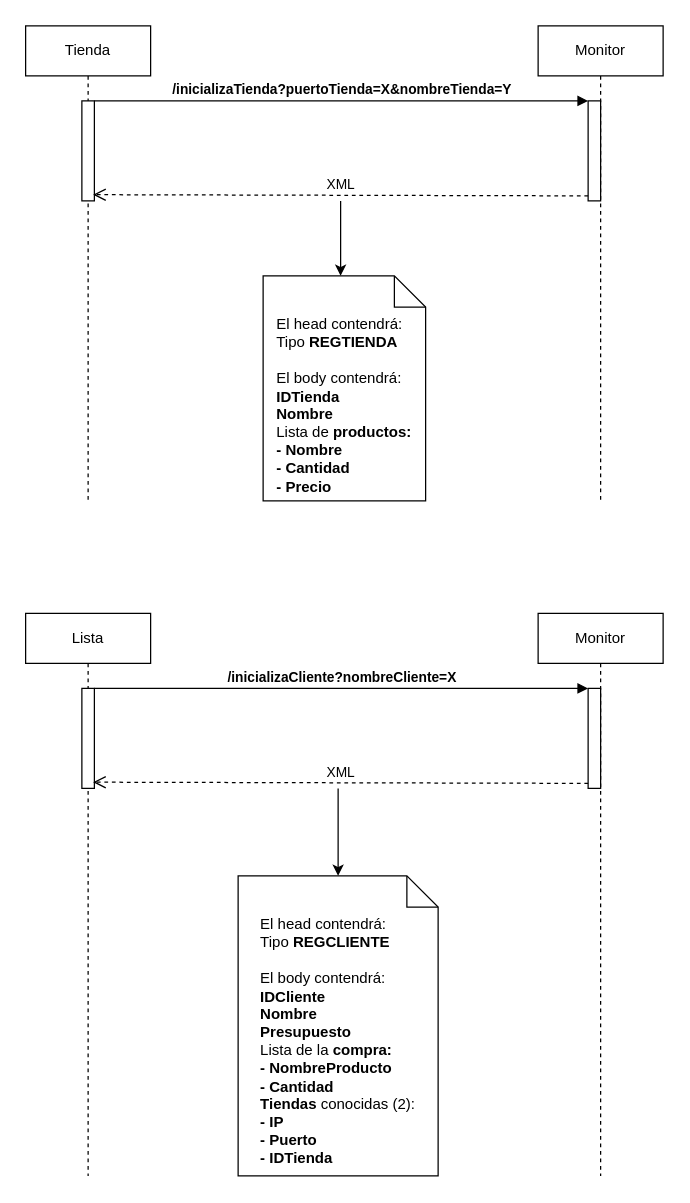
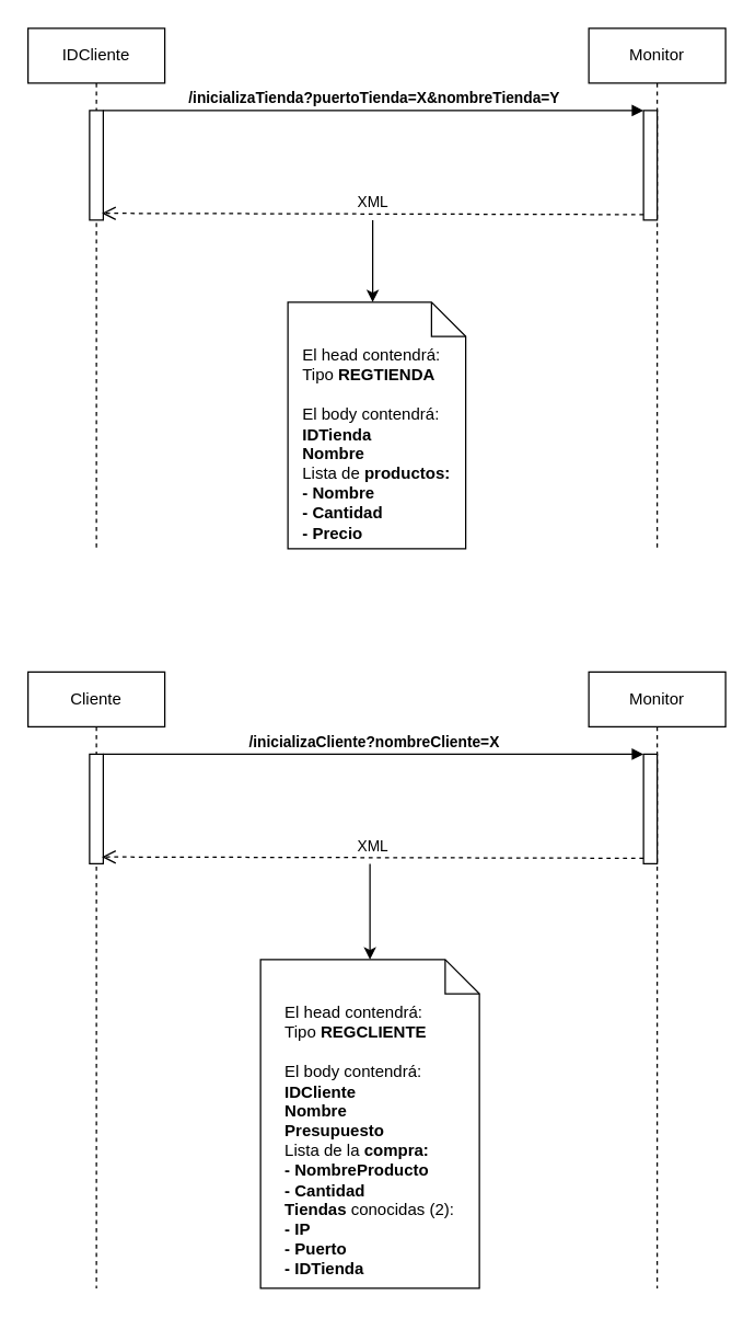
- <mxCell id="4" value="Tienda" style="shape=umlLifeline;perimeter=lifelinePerimeter;whiteSpace=wrap;html=1;container=1;collapsible=0;recursiveResize=0;outlineConnect=0;" vertex="1" parent="1"><mxGeometry x="20" y="20" width="100" height="380" as="geometry" /></mxCell>
+ <mxCell id="4" value="IDCliente" style="shape=umlLifeline;perimeter=lifelinePerimeter;whiteSpace=wrap;html=1;container=1;collapsible=0;recursiveResize=0;outlineConnect=0;" vertex="1" parent="1"><mxGeometry x="20" y="20" width="100" height="380" as="geometry" /></mxCell>
- <mxCell id="12" value="Lista" style="shape=umlLifeline;perimeter=lifelinePerimeter;whiteSpace=wrap;html=1;container=1;collapsible=0;recursiveResize=0;outlineConnect=0;" vertex="1" parent="1"><mxGeometry x="20" y="490" width="100" height="450" as="geometry" /></mxCell>
+ <mxCell id="12" value="Cliente" style="shape=umlLifeline;perimeter=lifelinePerimeter;whiteSpace=wrap;html=1;container=1;collapsible=0;recursiveResize=0;outlineConnect=0;" vertex="1" parent="1"><mxGeometry x="20" y="490" width="100" height="450" as="geometry" /></mxCell>
